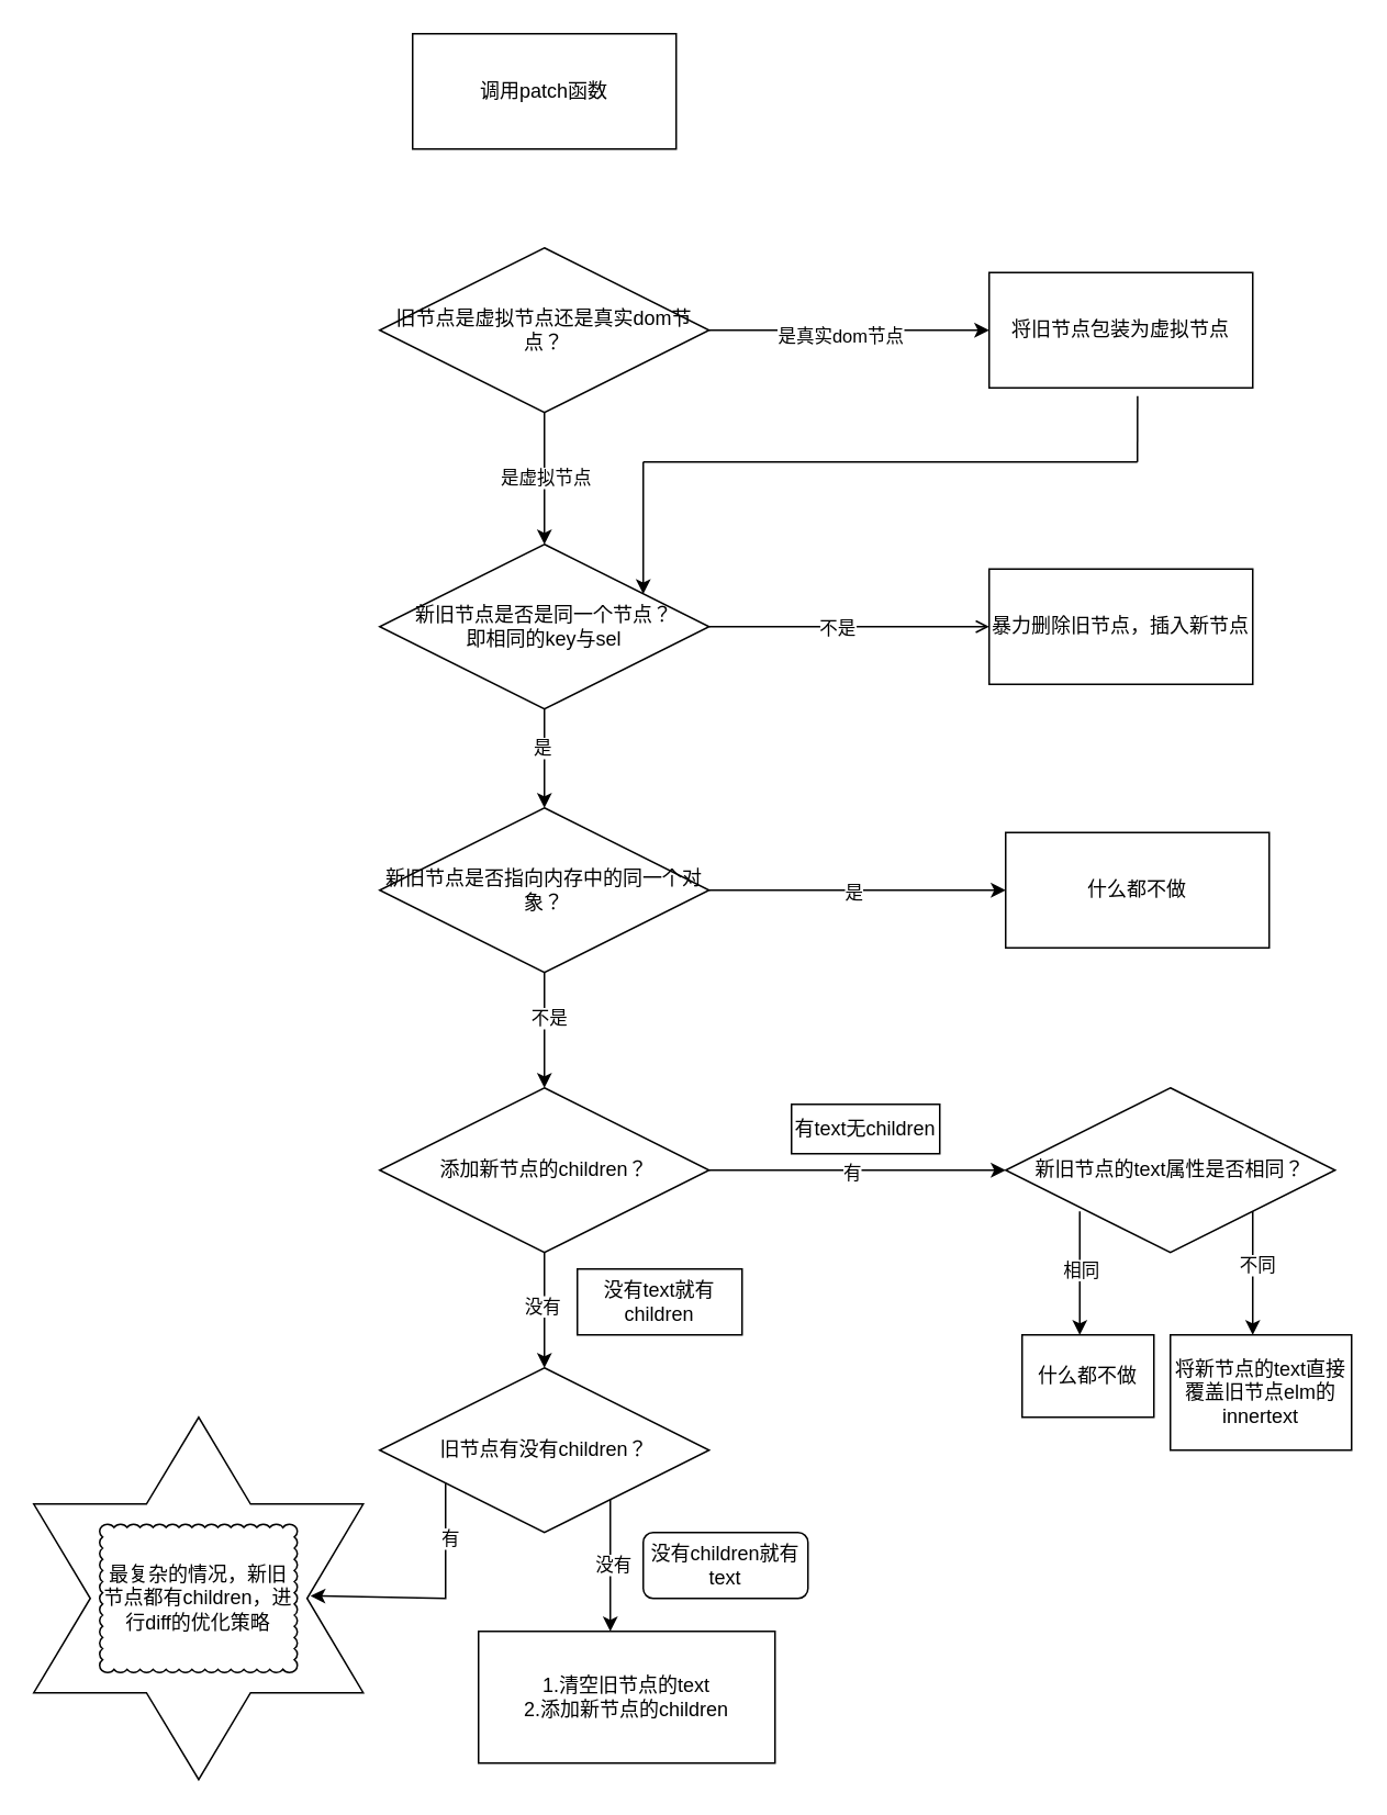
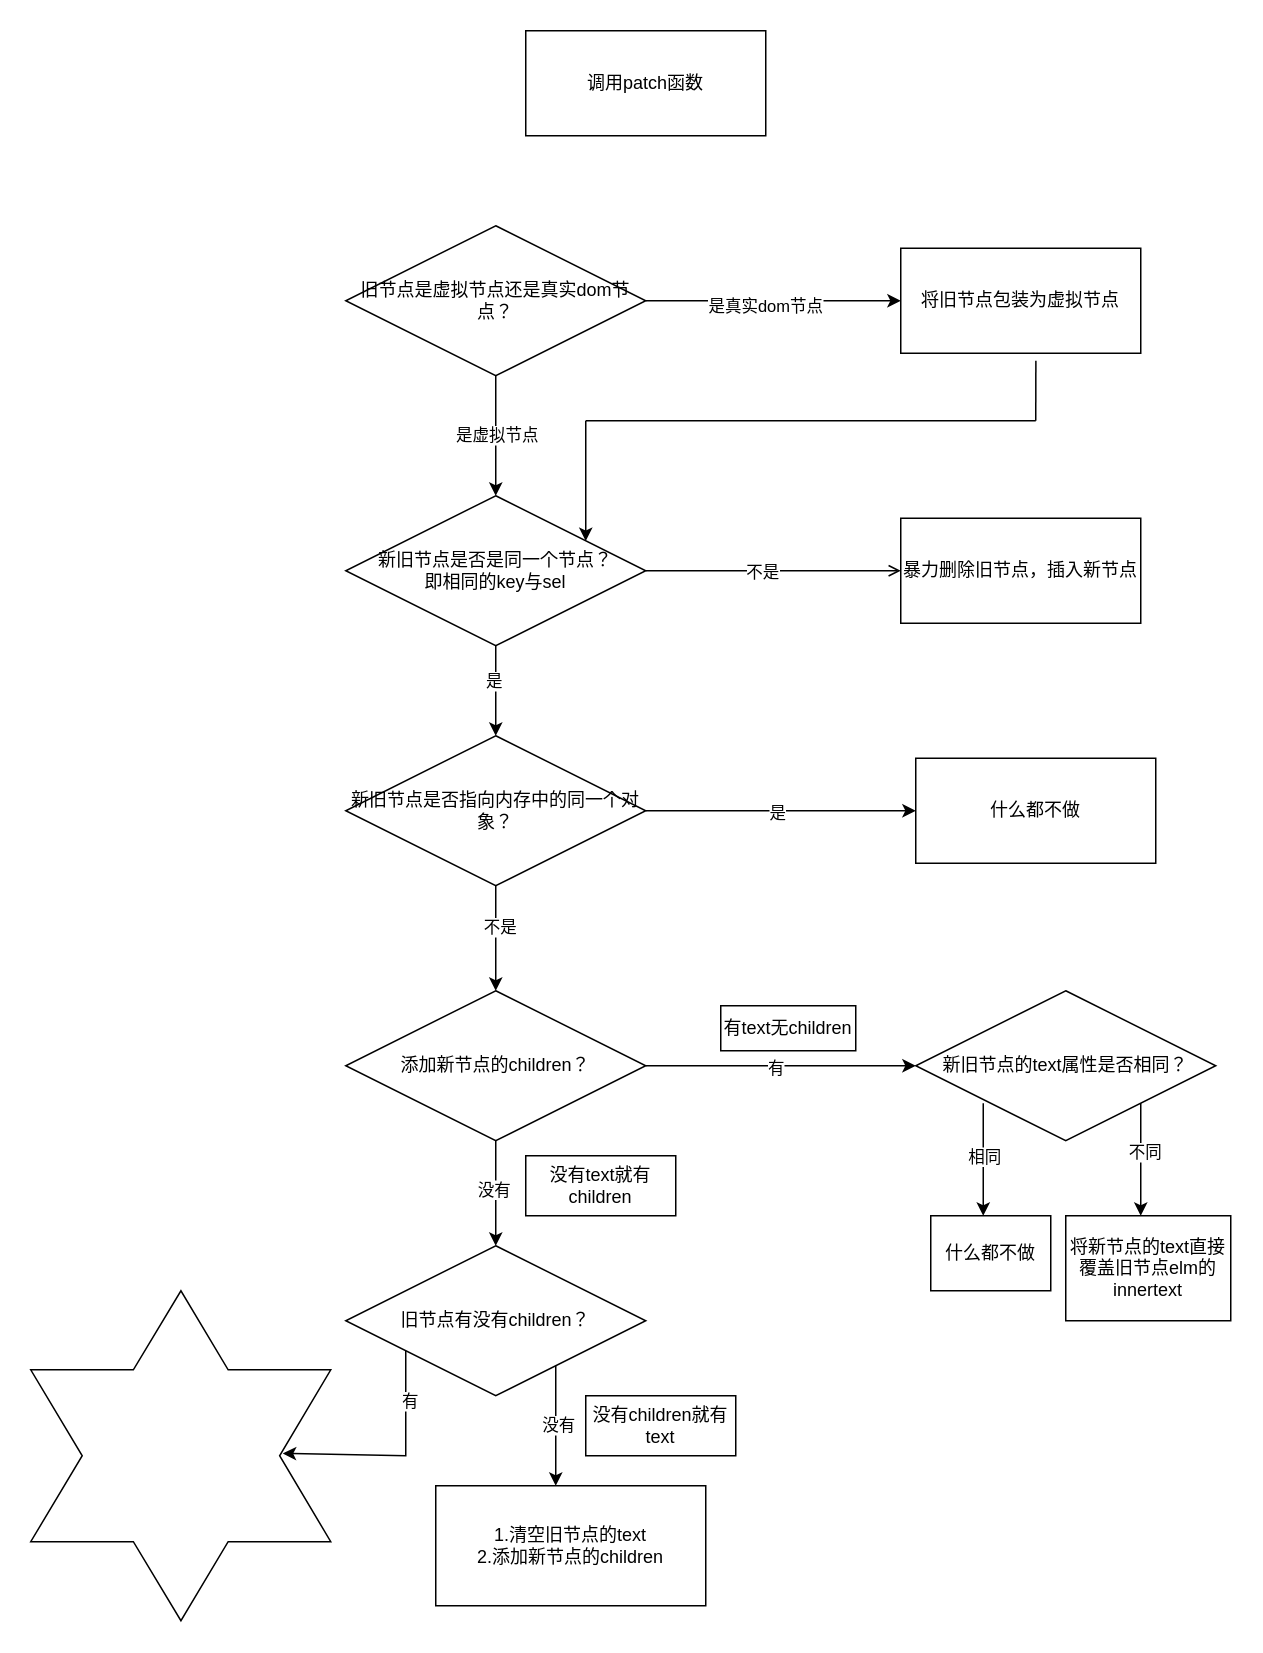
- <mxCell id="2" value="调用patch函数" style="rounded=0;whiteSpace=wrap;html=1;" vertex="1" parent="1"><mxGeometry x="250" y="20" width="160" height="70" as="geometry" /></mxCell>
+ <mxCell id="2" value="调用patch函数" style="rounded=0;whiteSpace=wrap;html=1;" vertex="1" parent="1"><mxGeometry x="350" y="20" width="160" height="70" as="geometry" /></mxCell>
- <mxCell id="43" value="没有children就有text" style="whiteSpace=wrap;html=1;rounded=1;" vertex="1" parent="1"><mxGeometry x="390" y="930" width="100" height="40" as="geometry" /></mxCell>
+ <mxCell id="43" value="没有children就有text" style="rounded=0;whiteSpace=wrap;html=1;" vertex="1" parent="1"><mxGeometry x="390" y="930" width="100" height="40" as="geometry" /></mxCell>
- <mxCell id="47" value="最复杂的情况，新旧节点都有children，进行diff的优化策略" style="whiteSpace=wrap;html=1;shape=mxgraph.basic.cloud_rect" vertex="1" parent="1"><mxGeometry x="60" y="925" width="120" height="90" as="geometry" /></mxCell>
